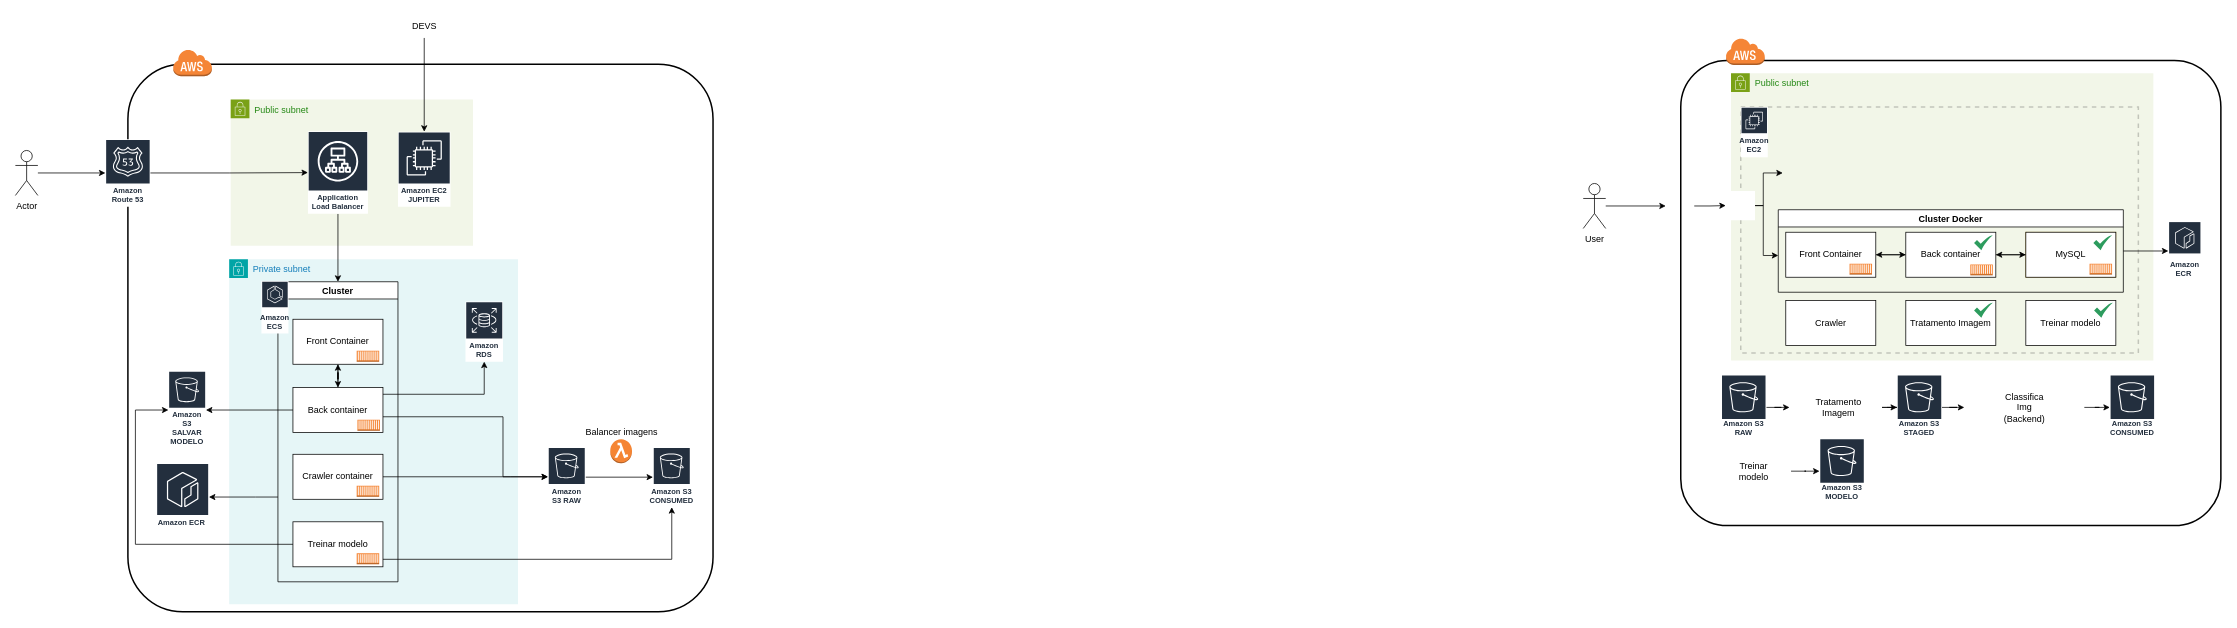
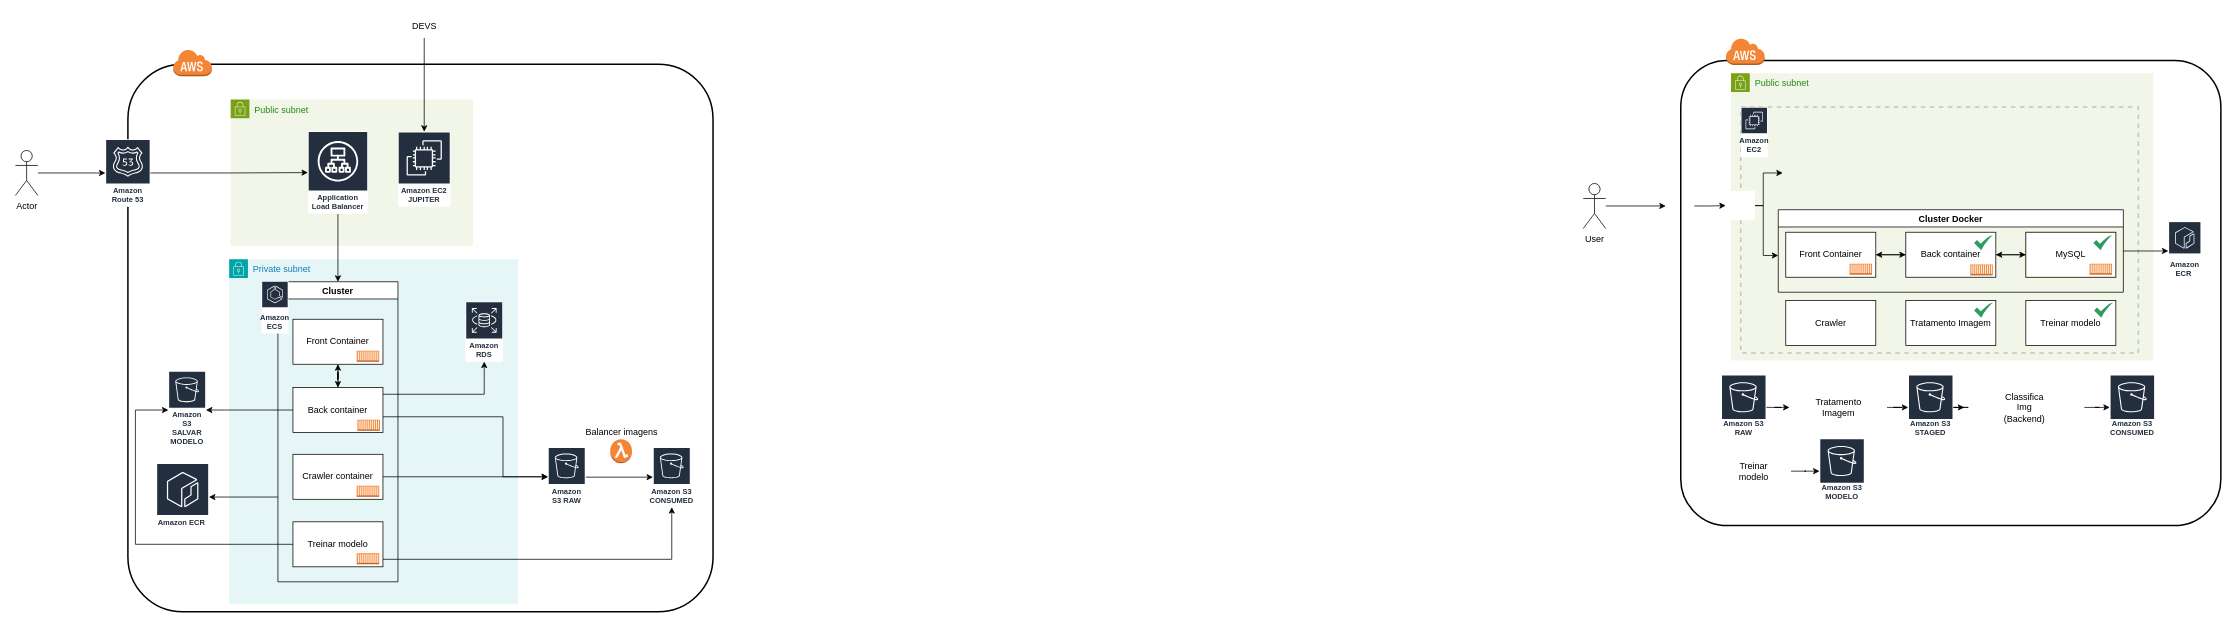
- <mxCell id="88" value="Amazon S3 STAGED" style="sketch=0;outlineConnect=0;fontColor=#232F3E;gradientColor=none;strokeColor=#ffffff;fillColor=#232F3E;dashed=0;verticalLabelPosition=middle;verticalAlign=bottom;align=center;html=1;whiteSpace=wrap;fontSize=10;fontStyle=1;spacing=3;shape=mxgraph.aws4.productIcon;prIcon=mxgraph.aws4.s3;" parent="1" vertex="1"><mxGeometry x="2528.25" y="499" width="60" height="87" as="geometry" /></mxCell>
+ <mxCell id="88" value="Amazon S3 STAGED" style="sketch=0;outlineConnect=0;fontColor=#232F3E;gradientColor=none;strokeColor=#ffffff;fillColor=#232F3E;dashed=0;verticalLabelPosition=middle;verticalAlign=bottom;align=center;html=1;whiteSpace=wrap;fontSize=10;fontStyle=1;spacing=3;shape=mxgraph.aws4.productIcon;prIcon=mxgraph.aws4.s3;" parent="1" vertex="1"><mxGeometry x="2543.25" y="499" width="60" height="87" as="geometry" /></mxCell>
